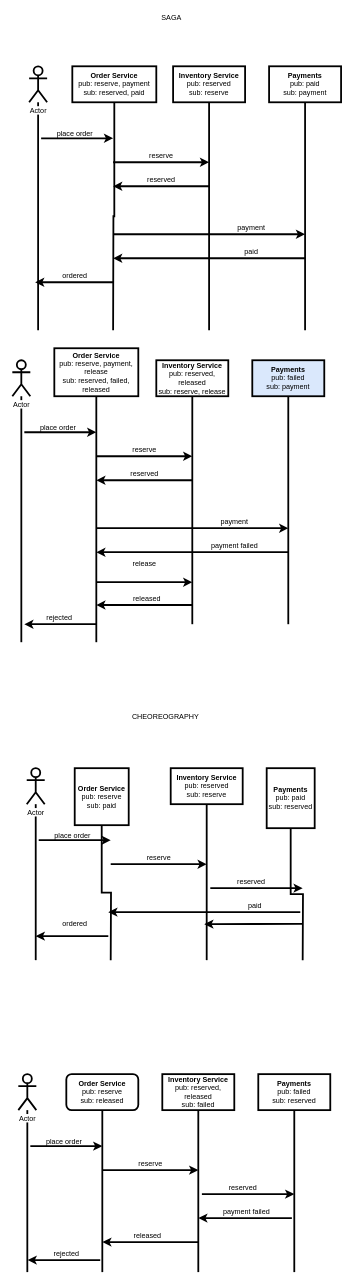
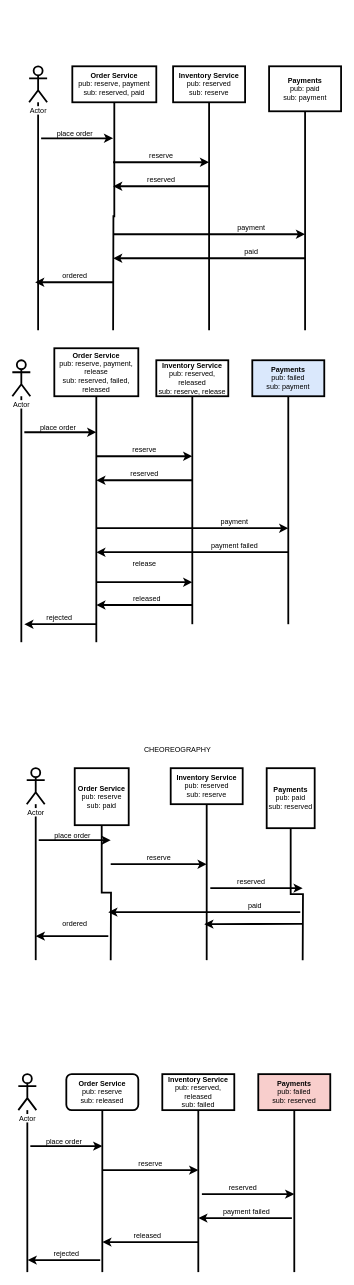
- <mxCell id="8" value="SAGA" style="text;html=1;align=center;verticalAlign=middle;resizable=0;points=[];autosize=1;strokeWidth=3;" vertex="1" parent="1"><mxGeometry x="260" y="20" width="50" height="20" as="geometry" /></mxCell>
- <mxCell id="7" value="&lt;b&gt;Payments&lt;br&gt;&lt;/b&gt;pub: paid&lt;br&gt;sub: payment" style="rounded=0;whiteSpace=wrap;html=1;strokeWidth=3;" vertex="1" parent="1"><mxGeometry x="448" y="110" width="120" height="60" as="geometry" /></mxCell>
+ <mxCell id="7" value="&lt;b&gt;Payments&lt;br&gt;&lt;/b&gt;pub: paid&lt;br&gt;sub: payment" style="rounded=0;whiteSpace=wrap;html=1;strokeWidth=3;" vertex="1" parent="1"><mxGeometry x="448" y="110" width="120" height="75" as="geometry" /></mxCell>
- <mxCell id="85" value="CHEOREOGRAPHY" style="text;html=1;align=center;verticalAlign=middle;resizable=0;points=[];autosize=1;" vertex="1" parent="1"><mxGeometry x="210" y="1185" width="130" height="20" as="geometry" /></mxCell>
+ <mxCell id="85" value="CHEOREOGRAPHY" style="text;html=1;align=center;verticalAlign=middle;resizable=0;points=[];autosize=1;" vertex="1" parent="1"><mxGeometry x="230" y="1240" width="130" height="20" as="geometry" /></mxCell>
- <mxCell id="70" value="&lt;b&gt;Payments&lt;br&gt;&lt;/b&gt;pub: failed&lt;br&gt;sub: reserved" style="rounded=0;whiteSpace=wrap;html=1;strokeWidth=3;" vertex="1" parent="1"><mxGeometry x="430" y="1790" width="120" height="60" as="geometry" /></mxCell>
+ <mxCell id="70" value="&lt;b&gt;Payments&lt;br&gt;&lt;/b&gt;pub: failed&lt;br&gt;sub: reserved" style="rounded=0;whiteSpace=wrap;html=1;strokeWidth=3;fillColor=#f8cecc;" vertex="1" parent="1"><mxGeometry x="430" y="1790" width="120" height="60" as="geometry" /></mxCell>
